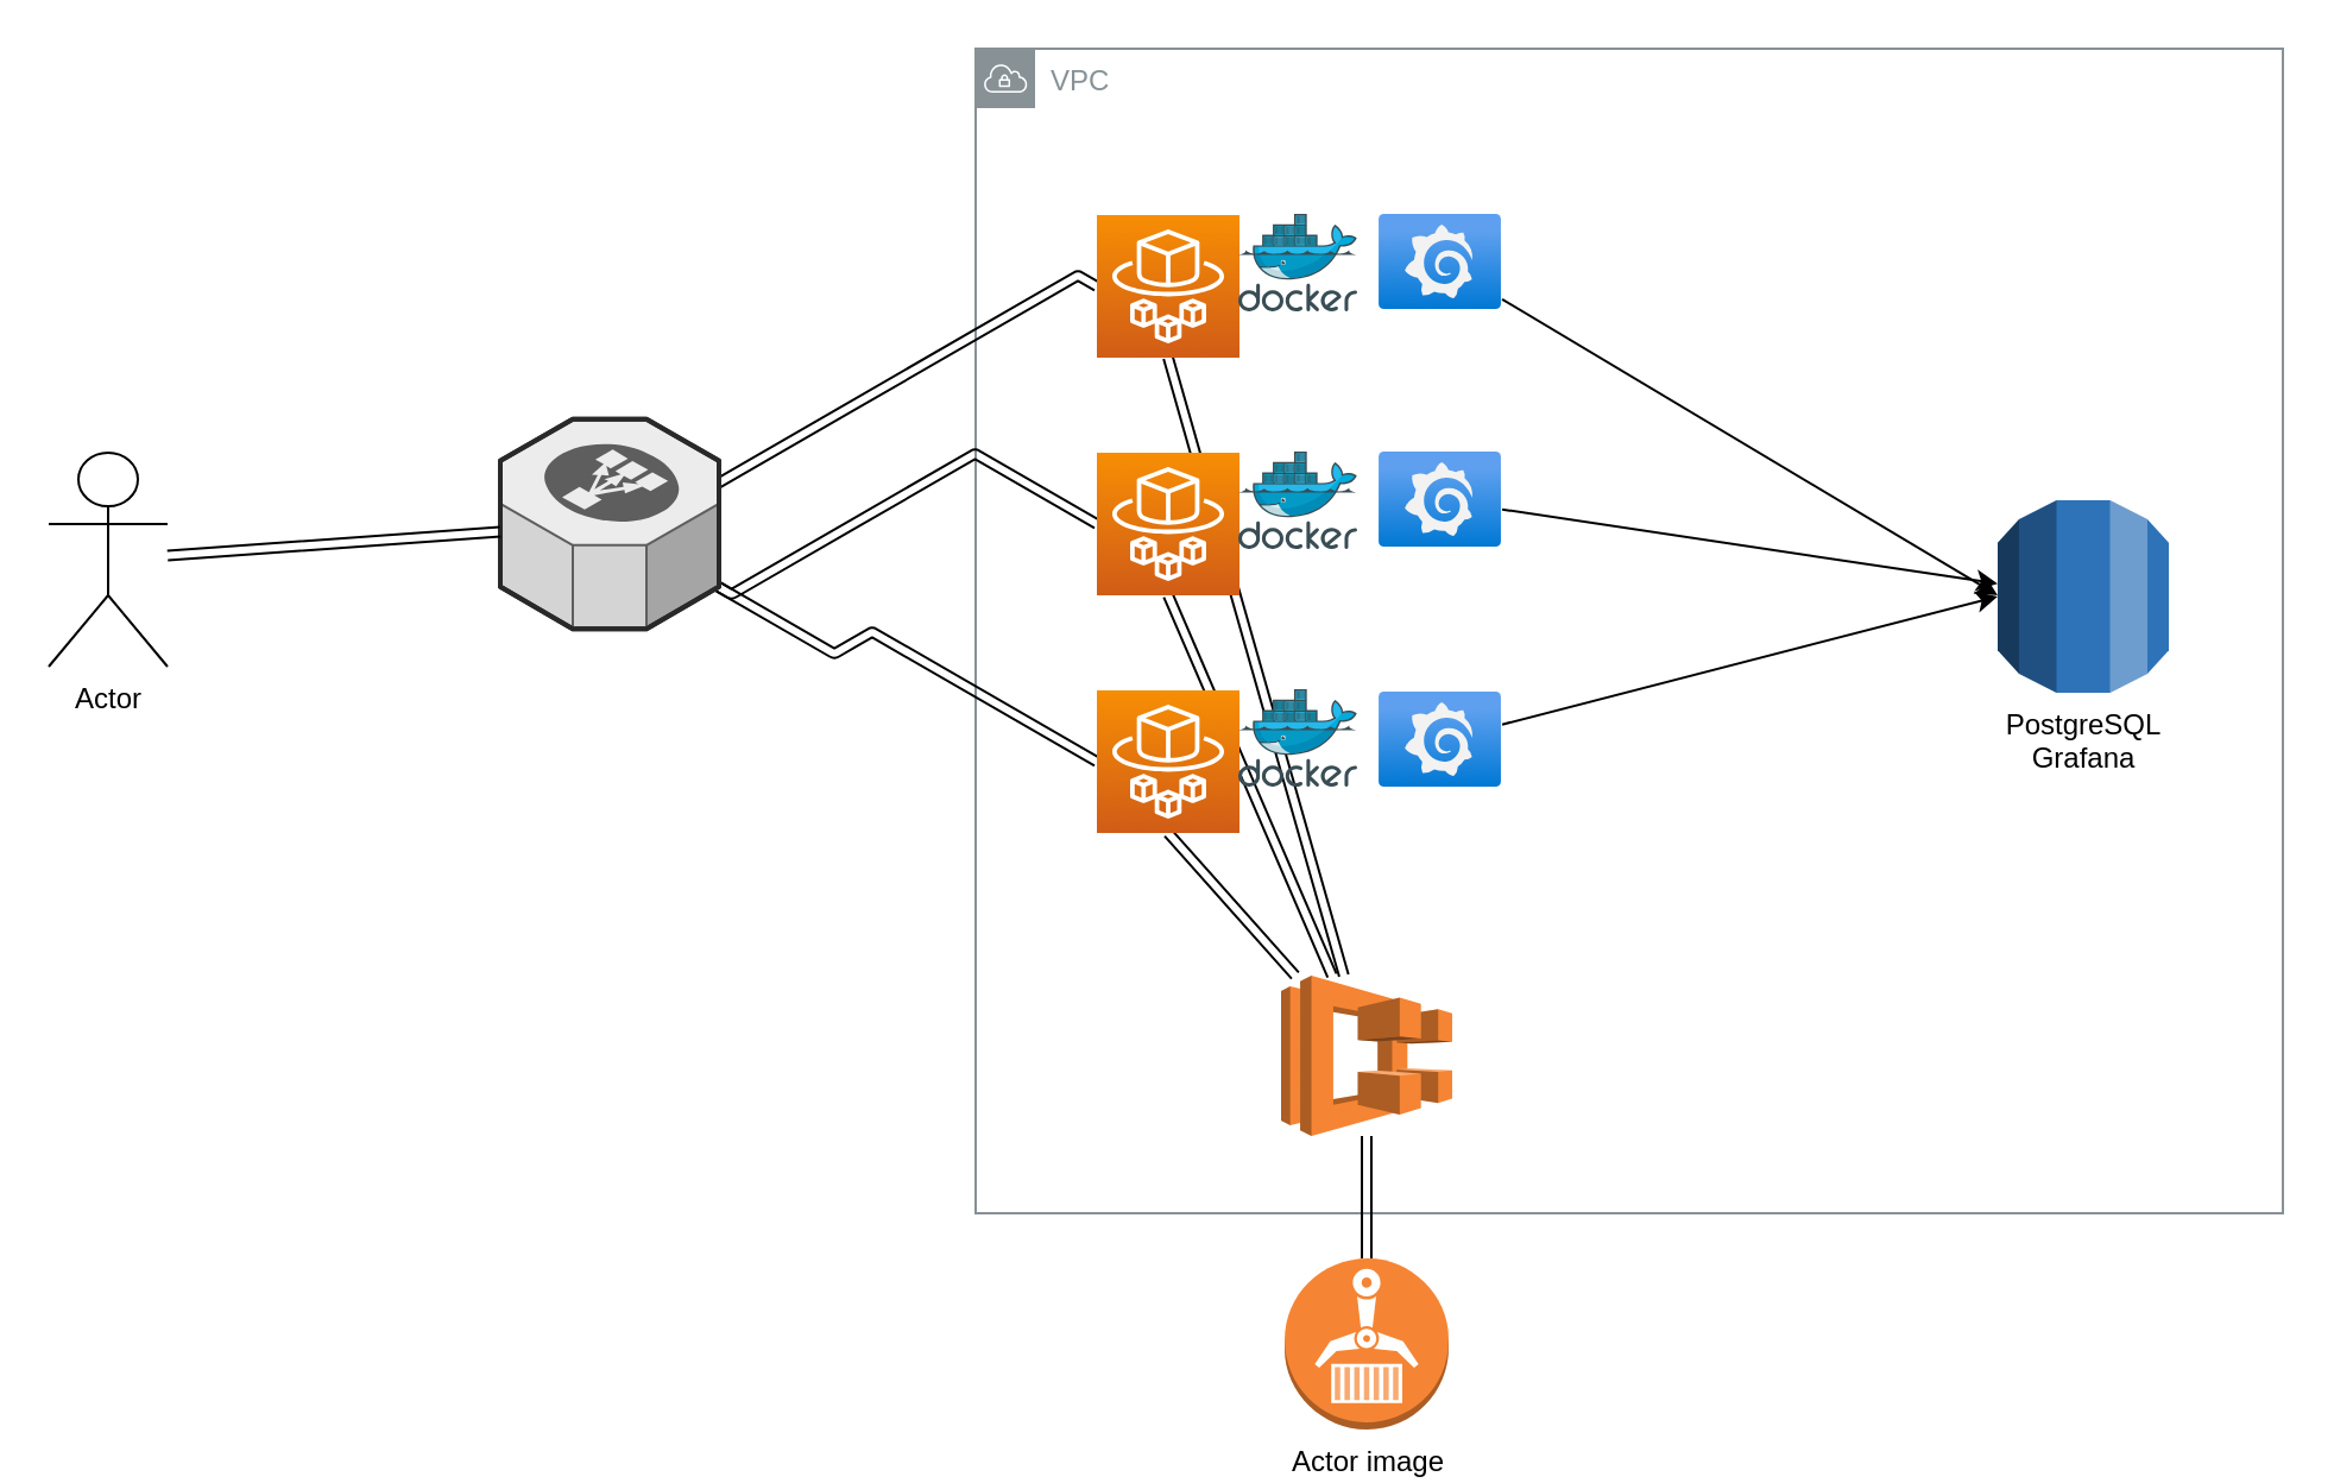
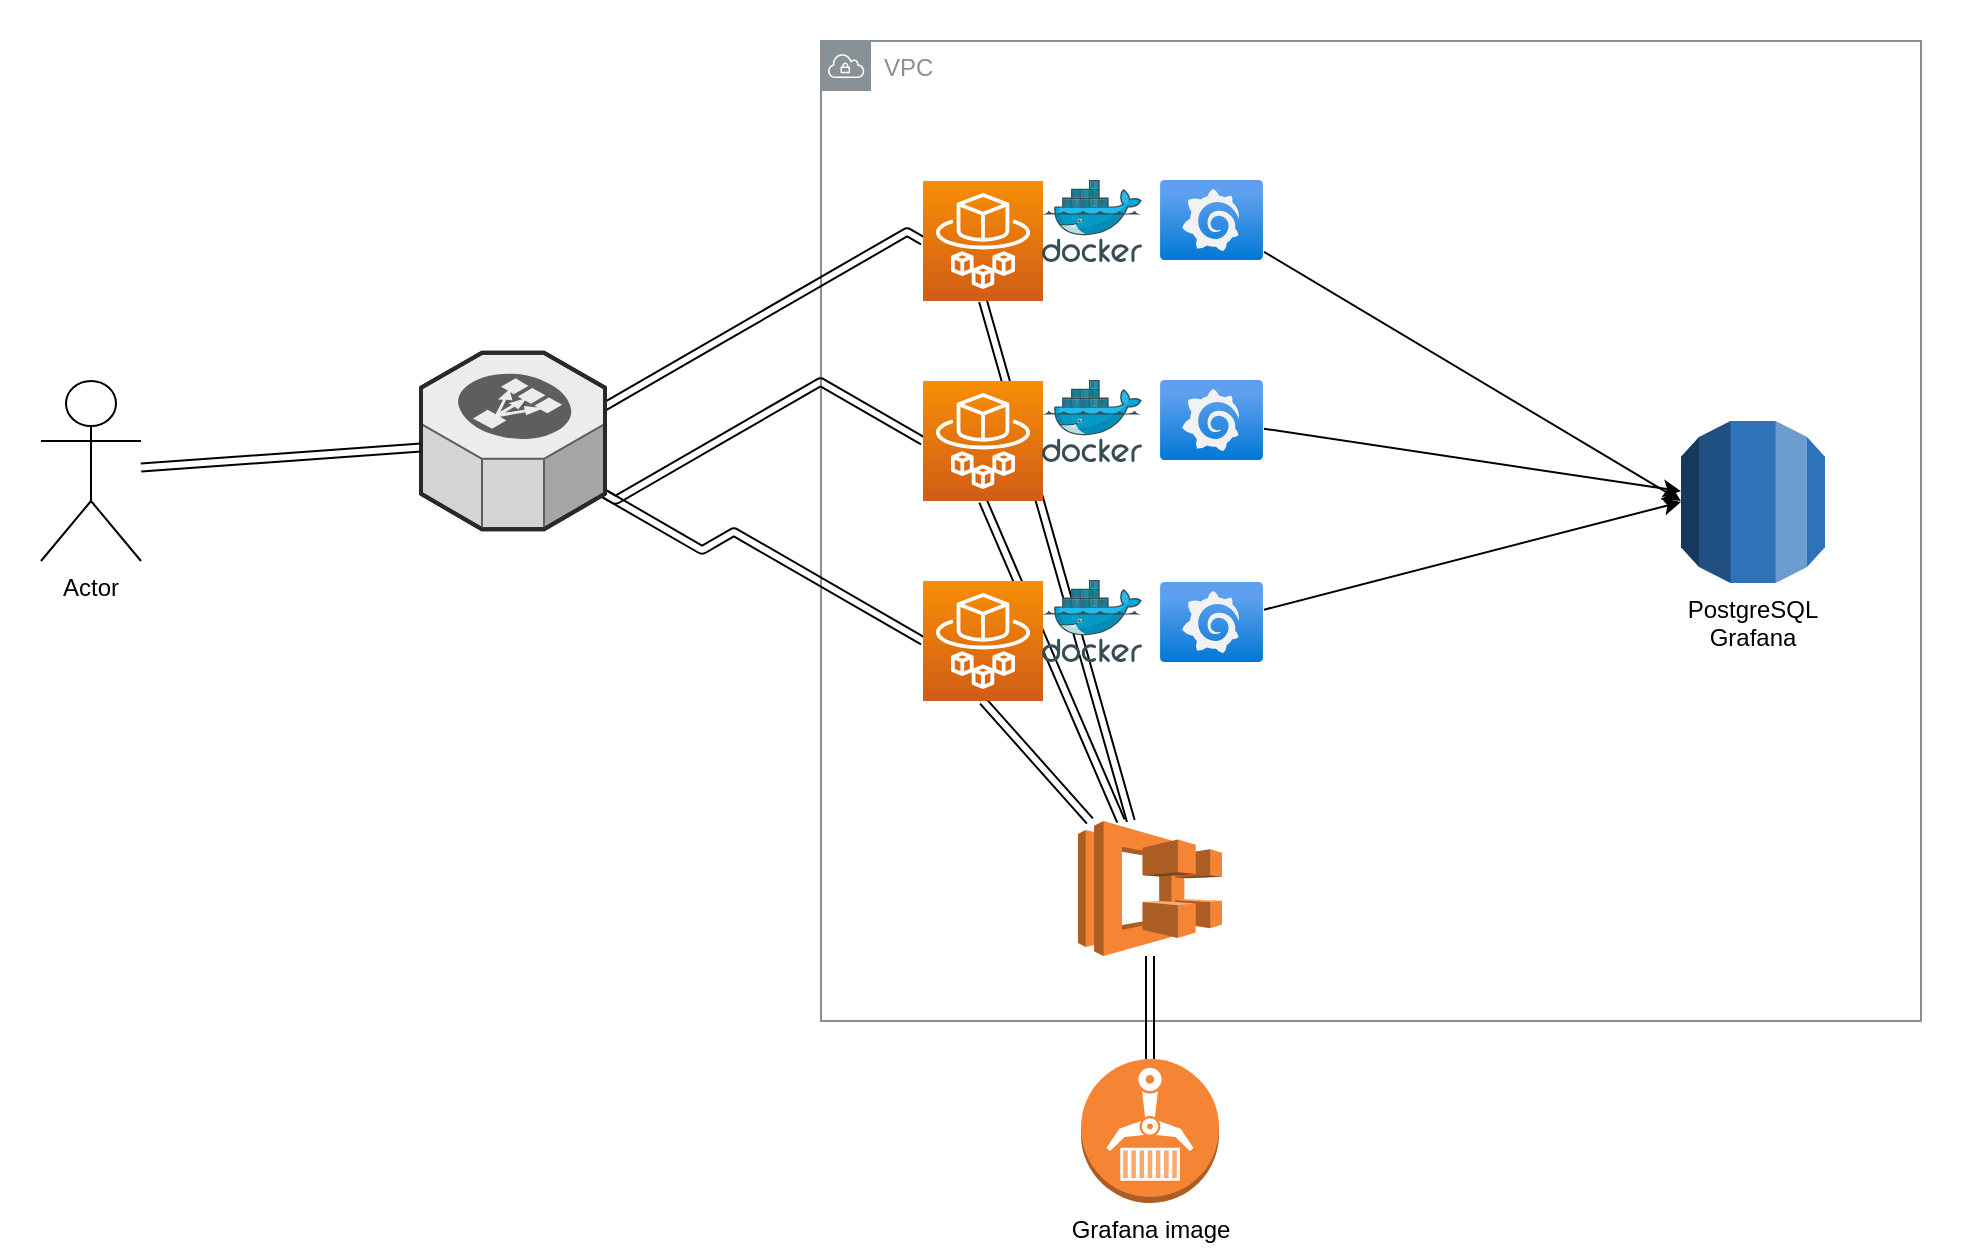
- <mxCell id="10" value="Actor image" style="outlineConnect=0;dashed=0;verticalLabelPosition=bottom;verticalAlign=top;align=center;html=1;shape=mxgraph.aws3.ecr;fillColor=#F58534;gradientColor=none;" vertex="1" parent="1"><mxGeometry x="540" y="529" width="69" height="72" as="geometry" /></mxCell>
+ <mxCell id="10" value="Grafana image" style="outlineConnect=0;dashed=0;verticalLabelPosition=bottom;verticalAlign=top;align=center;html=1;shape=mxgraph.aws3.ecr;fillColor=#F58534;gradientColor=none;" vertex="1" parent="1"><mxGeometry x="540" y="529" width="69" height="72" as="geometry" /></mxCell>
